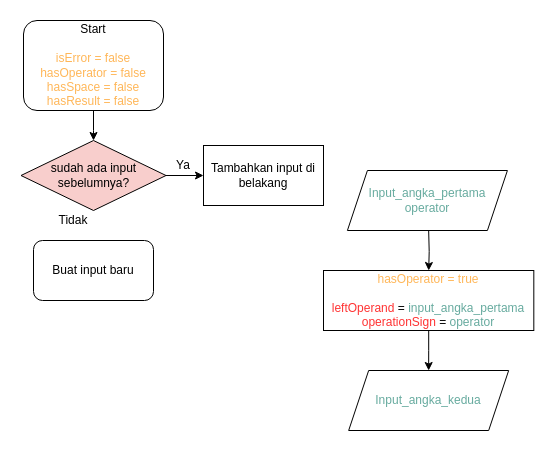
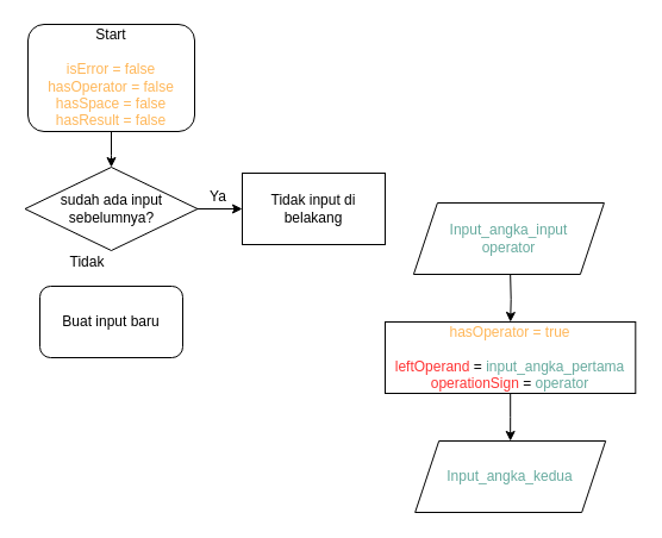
- <mxCell id="10" value="&lt;font color=&quot;#000000&quot;&gt;sudah ada input&lt;br&gt;sebelumnya?&lt;/font&gt;" style="rhombus;whiteSpace=wrap;html=1;fontColor=#FFB759;fillColor=#f8cecc;" vertex="1" parent="1"><mxGeometry x="20.5" y="140" width="145" height="70" as="geometry" /></mxCell>
+ <mxCell id="10" value="&lt;font color=&quot;#000000&quot;&gt;sudah ada input&lt;br&gt;sebelumnya?&lt;/font&gt;" style="rhombus;whiteSpace=wrap;html=1;fontColor=#FFB759;" vertex="1" parent="1"><mxGeometry x="20.5" y="140" width="145" height="70" as="geometry" /></mxCell>
- <mxCell id="12" value="Tambahkan input di belakang" style="rounded=0;whiteSpace=wrap;html=1;fontColor=#000000;" vertex="1" parent="1"><mxGeometry x="203" y="145" width="120" height="60" as="geometry" /></mxCell>
+ <mxCell id="12" value="Tidak input di belakang" style="rounded=0;whiteSpace=wrap;html=1;fontColor=#000000;" vertex="1" parent="1"><mxGeometry x="203" y="145" width="120" height="60" as="geometry" /></mxCell>
- <mxCell id="7" value="&lt;font color=&quot;#67ab9f&quot;&gt;Input_angka_pertama&lt;br&gt;operator&lt;br&gt;&lt;/font&gt;" style="shape=parallelogram;perimeter=parallelogramPerimeter;whiteSpace=wrap;html=1;fixedSize=1;" vertex="1" parent="1"><mxGeometry x="346.91" y="170" width="160" height="60" as="geometry" /></mxCell>
+ <mxCell id="7" value="&lt;font color=&quot;#67ab9f&quot;&gt;Input_angka_input&lt;br&gt;operator&lt;br&gt;&lt;/font&gt;" style="shape=parallelogram;perimeter=parallelogramPerimeter;whiteSpace=wrap;html=1;fixedSize=1;" vertex="1" parent="1"><mxGeometry x="346.91" y="170" width="160" height="60" as="geometry" /></mxCell>
